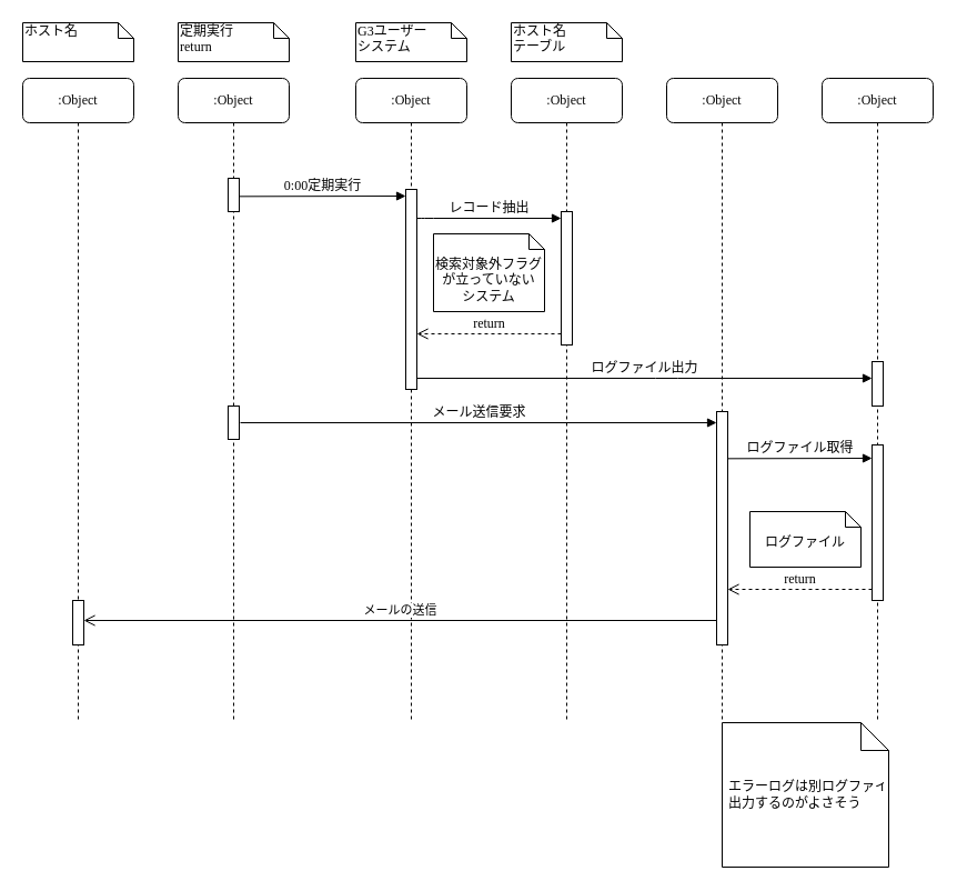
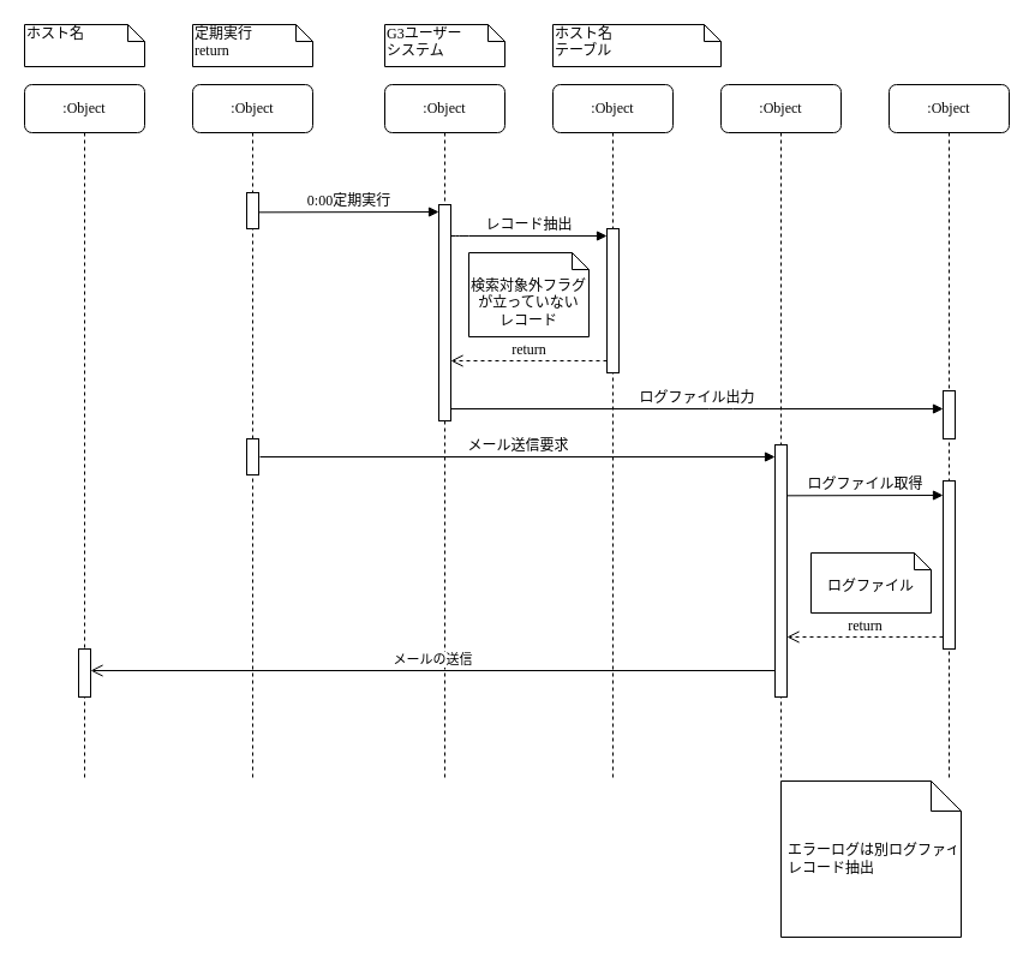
- <mxCell id="20" value="&lt;div&gt;ホスト名&lt;/div&gt;&lt;div&gt;テーブル&lt;/div&gt;" style="shape=note;whiteSpace=wrap;html=1;size=14;verticalAlign=top;align=left;spacingTop=-6;rounded=0;shadow=0;comic=0;labelBackgroundColor=none;strokeWidth=1;fontFamily=Verdana;fontSize=12" parent="1" vertex="1"><mxGeometry x="460" y="20" width="100" height="35" as="geometry" /></mxCell>
+ <mxCell id="20" value="&lt;div&gt;ホスト名&lt;/div&gt;&lt;div&gt;テーブル&lt;/div&gt;" style="shape=note;whiteSpace=wrap;html=1;size=14;verticalAlign=top;align=left;spacingTop=-6;rounded=0;shadow=0;comic=0;labelBackgroundColor=none;strokeWidth=1;fontFamily=Verdana;fontSize=12" parent="1" vertex="1"><mxGeometry x="460" y="20" width="140" height="35" as="geometry" /></mxCell>
- <mxCell id="23" value="検索対象外フラグが立っていない&lt;br&gt;システム" style="shape=note2;boundedLbl=1;whiteSpace=wrap;html=1;size=14;verticalAlign=top;align=center;" parent="1" vertex="1"><mxGeometry x="390" y="210" width="100" height="70" as="geometry" /></mxCell>
+ <mxCell id="23" value="検索対象外フラグが立っていない&lt;br&gt;レコード" style="shape=note2;boundedLbl=1;whiteSpace=wrap;html=1;size=14;verticalAlign=top;align=center;" parent="1" vertex="1"><mxGeometry x="390" y="210" width="100" height="70" as="geometry" /></mxCell>
- <mxCell id="31" value="&lt;div&gt;エラーログは別ログファイルで&lt;/div&gt;&lt;div&gt;出力するのがよさそう&lt;br&gt;&lt;/div&gt;" style="text;html=1;strokeColor=none;fillColor=none;align=left;verticalAlign=middle;spacingLeft=4;spacingRight=4;overflow=hidden;rotatable=0;points=[[0,0.5],[1,0.5]];portConstraint=eastwest;" parent="30" vertex="1"><mxGeometry width="150" height="130" as="geometry" /></mxCell>
+ <mxCell id="31" value="&lt;div&gt;エラーログは別ログファイルで&lt;/div&gt;&lt;div&gt;レコード抽出&lt;br&gt;&lt;/div&gt;" style="text;html=1;strokeColor=none;fillColor=none;align=left;verticalAlign=middle;spacingLeft=4;spacingRight=4;overflow=hidden;rotatable=0;points=[[0,0.5],[1,0.5]];portConstraint=eastwest;" parent="30" vertex="1"><mxGeometry width="150" height="130" as="geometry" /></mxCell>
